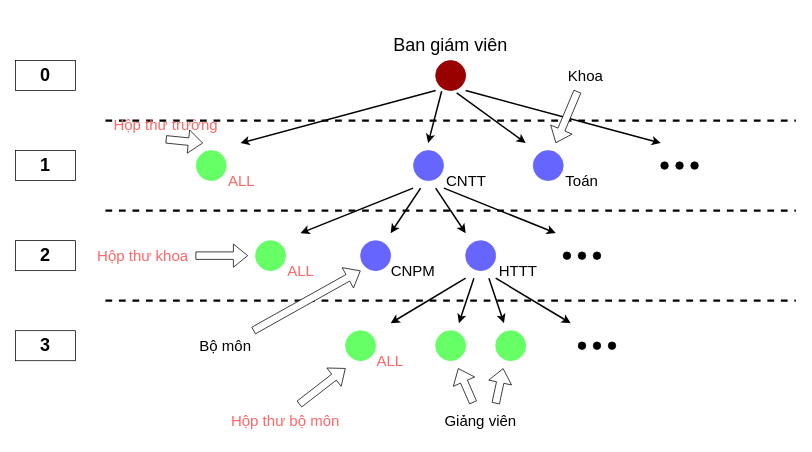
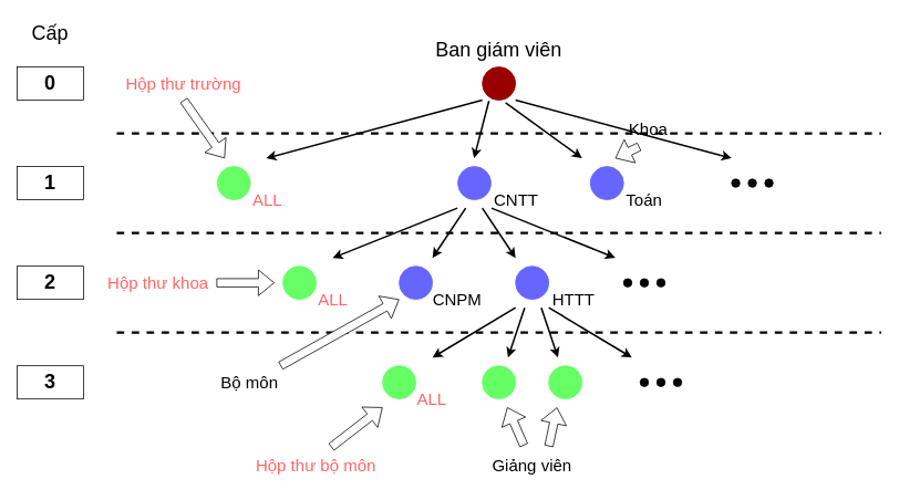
+ <mxCell id="19" value="Cấp" style="text;html=1;strokeColor=none;fillColor=none;align=center;verticalAlign=middle;whiteSpace=wrap;rounded=0;fontFamily=Helvetica;fontSize=24;" parent="1" vertex="1"><mxGeometry x="20" y="20" width="80" height="40" as="geometry" /></mxCell>
- <mxCell id="53" value="Khoa" style="text;html=1;strokeColor=none;fillColor=none;align=center;verticalAlign=middle;whiteSpace=wrap;rounded=0;fontFamily=Helvetica;fontSize=20;" vertex="1" parent="1"><mxGeometry x="740" y="80" width="80" height="40" as="geometry" /></mxCell>
+ <mxCell id="53" value="Khoa" style="text;html=1;strokeColor=none;fillColor=none;align=center;verticalAlign=middle;whiteSpace=wrap;rounded=0;fontFamily=Helvetica;fontSize=20;" vertex="1" parent="1"><mxGeometry x="740" y="135" width="80" height="40" as="geometry" /></mxCell>
- <mxCell id="60" value="Hộp thư trường" style="text;html=1;strokeColor=none;fillColor=none;align=center;verticalAlign=middle;whiteSpace=wrap;rounded=0;fontFamily=Helvetica;fontSize=20;fontColor=#FF6666;" vertex="1" parent="1"><mxGeometry x="141" y="145" width="159" height="40" as="geometry" /></mxCell>
+ <mxCell id="60" value="Hộp thư trường" style="text;html=1;strokeColor=none;fillColor=none;align=center;verticalAlign=middle;whiteSpace=wrap;rounded=0;fontFamily=Helvetica;fontSize=20;fontColor=#FF6666;" vertex="1" parent="1"><mxGeometry x="141" y="80" width="159" height="40" as="geometry" /></mxCell>
